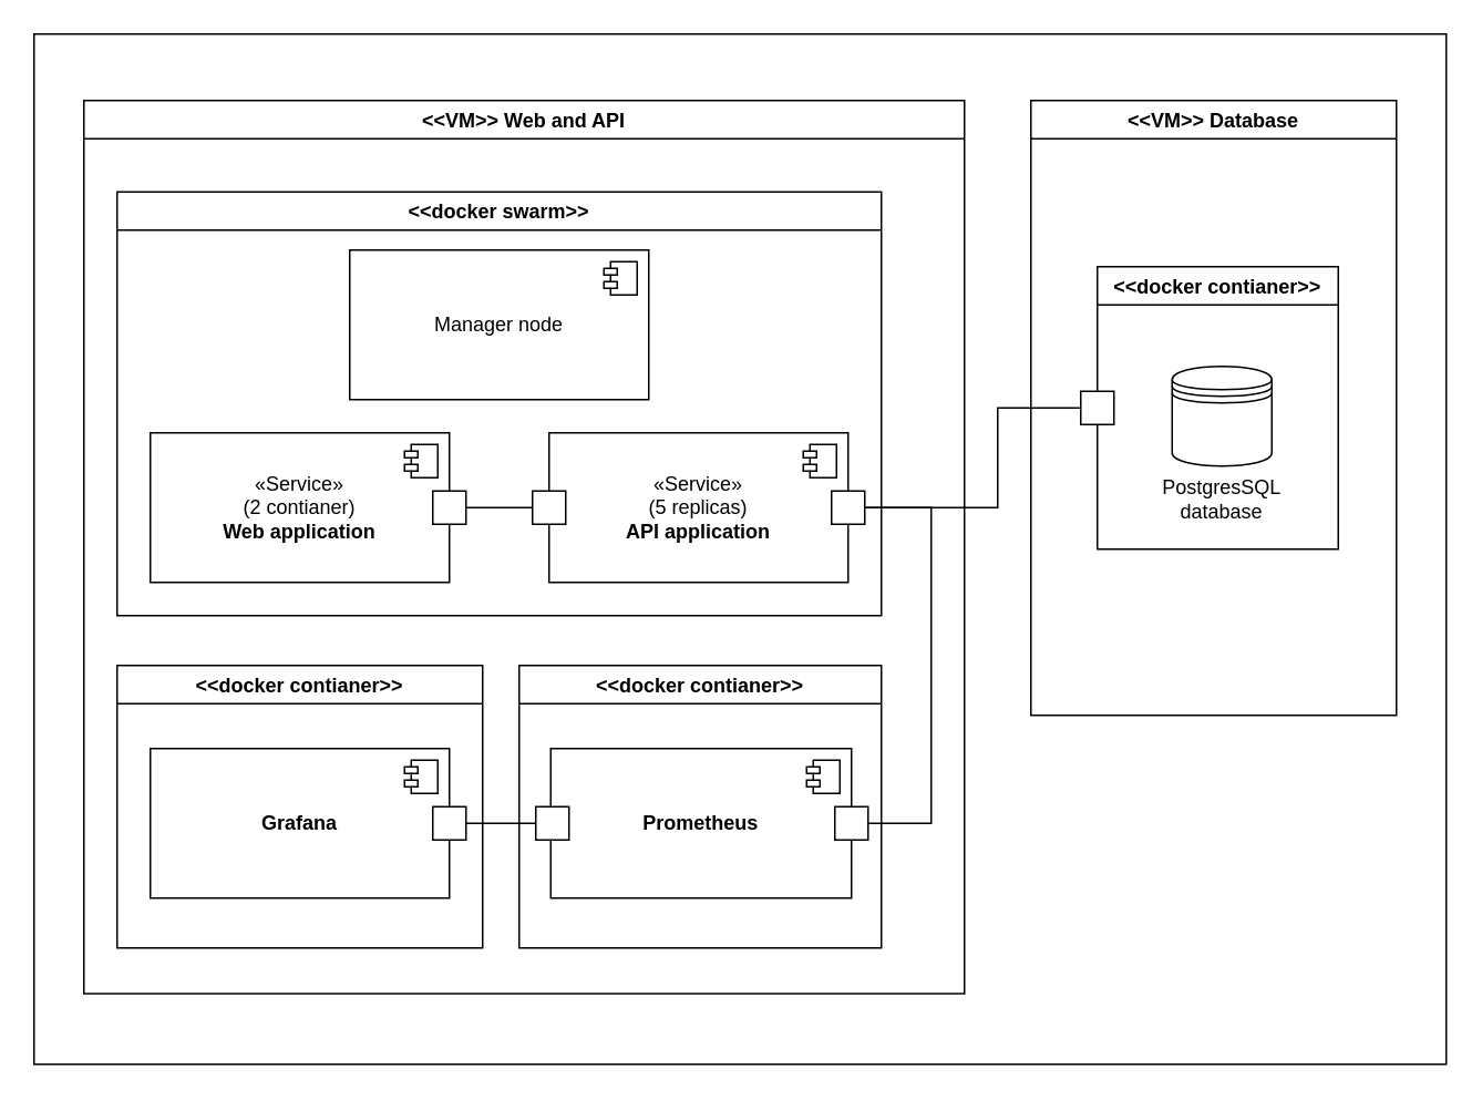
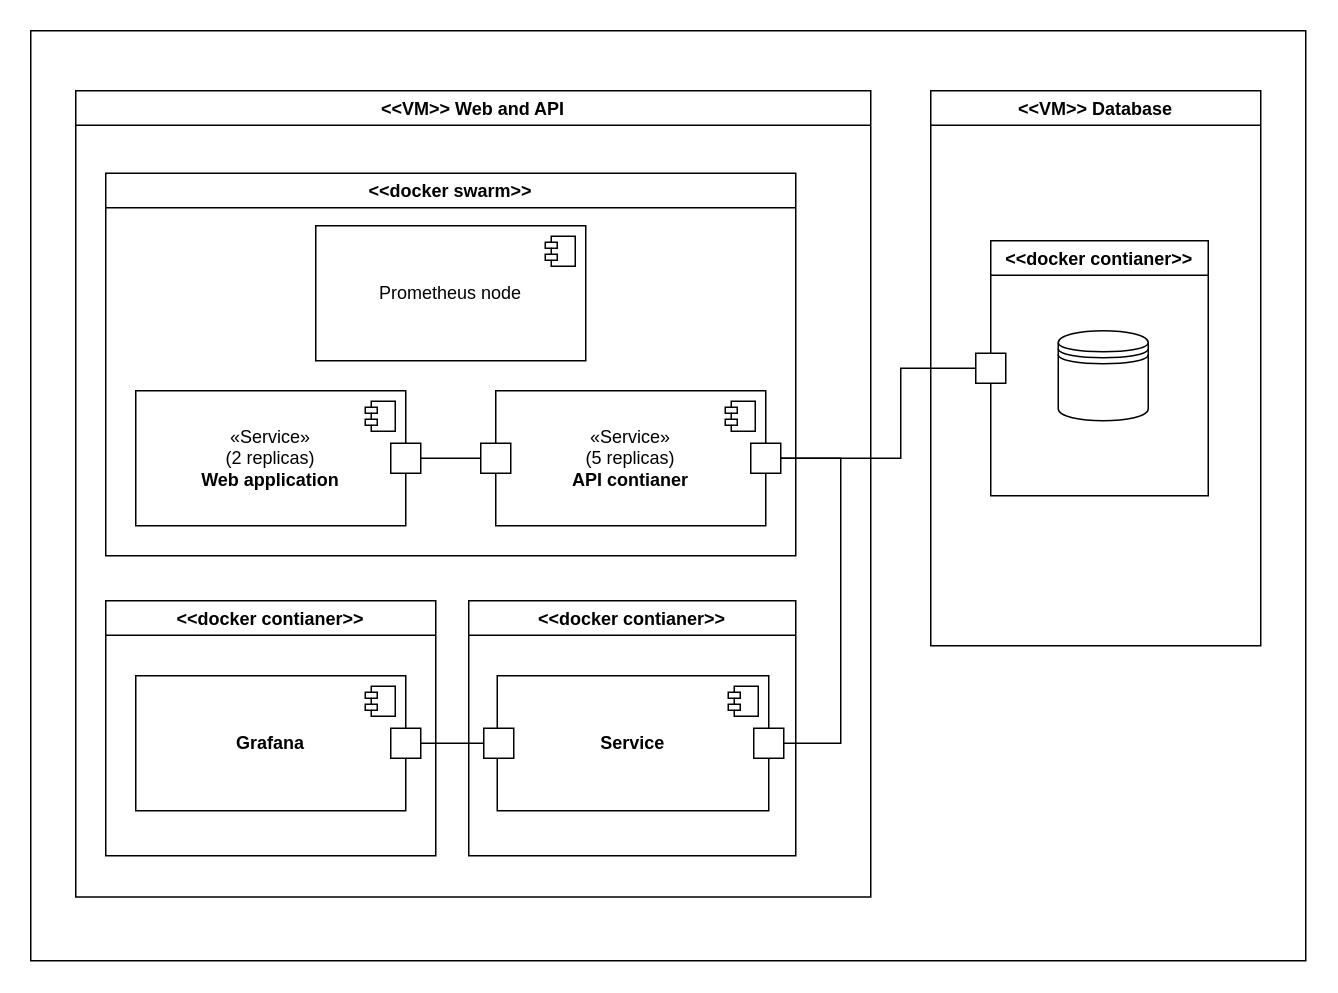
- <mxCell id="18" value="Manager node" style="html=1;dropTarget=0;whiteSpace=wrap;" vertex="1" parent="13"><mxGeometry x="140" y="35" width="180" height="90" as="geometry" /></mxCell>
+ <mxCell id="18" value="Prometheus node" style="html=1;dropTarget=0;whiteSpace=wrap;" vertex="1" parent="13"><mxGeometry x="140" y="35" width="180" height="90" as="geometry" /></mxCell>
- <mxCell id="29" value="PostgresSQL database" style="text;html=1;align=center;verticalAlign=middle;whiteSpace=wrap;rounded=0;" vertex="1" parent="27"><mxGeometry x="45" y="125" width="60" height="30" as="geometry" /></mxCell>
- <mxCell id="14" value="«Service»&lt;div&gt;&lt;font color=&quot;#000000&quot;&gt;(2 contianer)&lt;br&gt;&lt;/font&gt;&lt;b&gt;Web application&lt;/b&gt;&lt;/div&gt;" style="html=1;dropTarget=0;whiteSpace=wrap;" vertex="1" parent="13"><mxGeometry x="20" y="145" width="180" height="90" as="geometry" /></mxCell>
+ <mxCell id="14" value="«Service»&lt;div&gt;&lt;font color=&quot;#000000&quot;&gt;(2 replicas)&lt;br&gt;&lt;/font&gt;&lt;b&gt;Web application&lt;/b&gt;&lt;/div&gt;" style="html=1;dropTarget=0;whiteSpace=wrap;" vertex="1" parent="13"><mxGeometry x="20" y="145" width="180" height="90" as="geometry" /></mxCell>
- <mxCell id="16" value="«Service»&lt;div&gt;&lt;font color=&quot;#000000&quot;&gt;(5 replicas)&lt;br&gt;&lt;/font&gt;&lt;b&gt;API application&lt;/b&gt;&lt;/div&gt;" style="html=1;dropTarget=0;whiteSpace=wrap;" vertex="1" parent="13"><mxGeometry x="260" y="145" width="180" height="90" as="geometry" /></mxCell>
+ <mxCell id="16" value="«Service»&lt;div&gt;&lt;font color=&quot;#000000&quot;&gt;(5 replicas)&lt;br&gt;&lt;/font&gt;&lt;b&gt;API contianer&lt;/b&gt;&lt;/div&gt;" style="html=1;dropTarget=0;whiteSpace=wrap;" vertex="1" parent="13"><mxGeometry x="260" y="145" width="180" height="90" as="geometry" /></mxCell>
- <mxCell id="9" value="&lt;b&gt;Prometheus&lt;/b&gt;" style="html=1;dropTarget=0;whiteSpace=wrap;" vertex="1" parent="8"><mxGeometry x="19" y="50" width="181" height="90" as="geometry" /></mxCell>
+ <mxCell id="9" value="&lt;b&gt;Service&lt;/b&gt;" style="html=1;dropTarget=0;whiteSpace=wrap;" vertex="1" parent="8"><mxGeometry x="19" y="50" width="181" height="90" as="geometry" /></mxCell>
